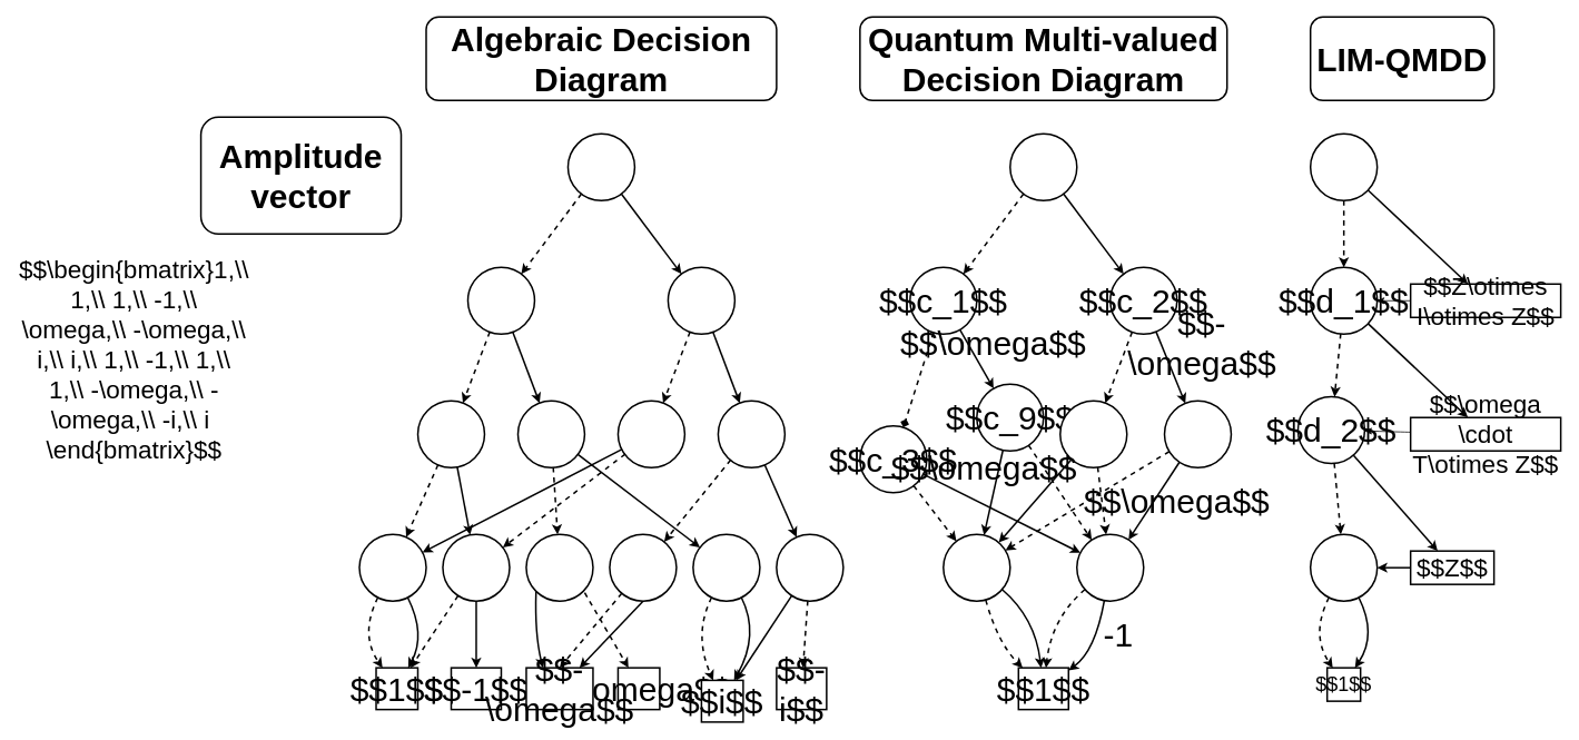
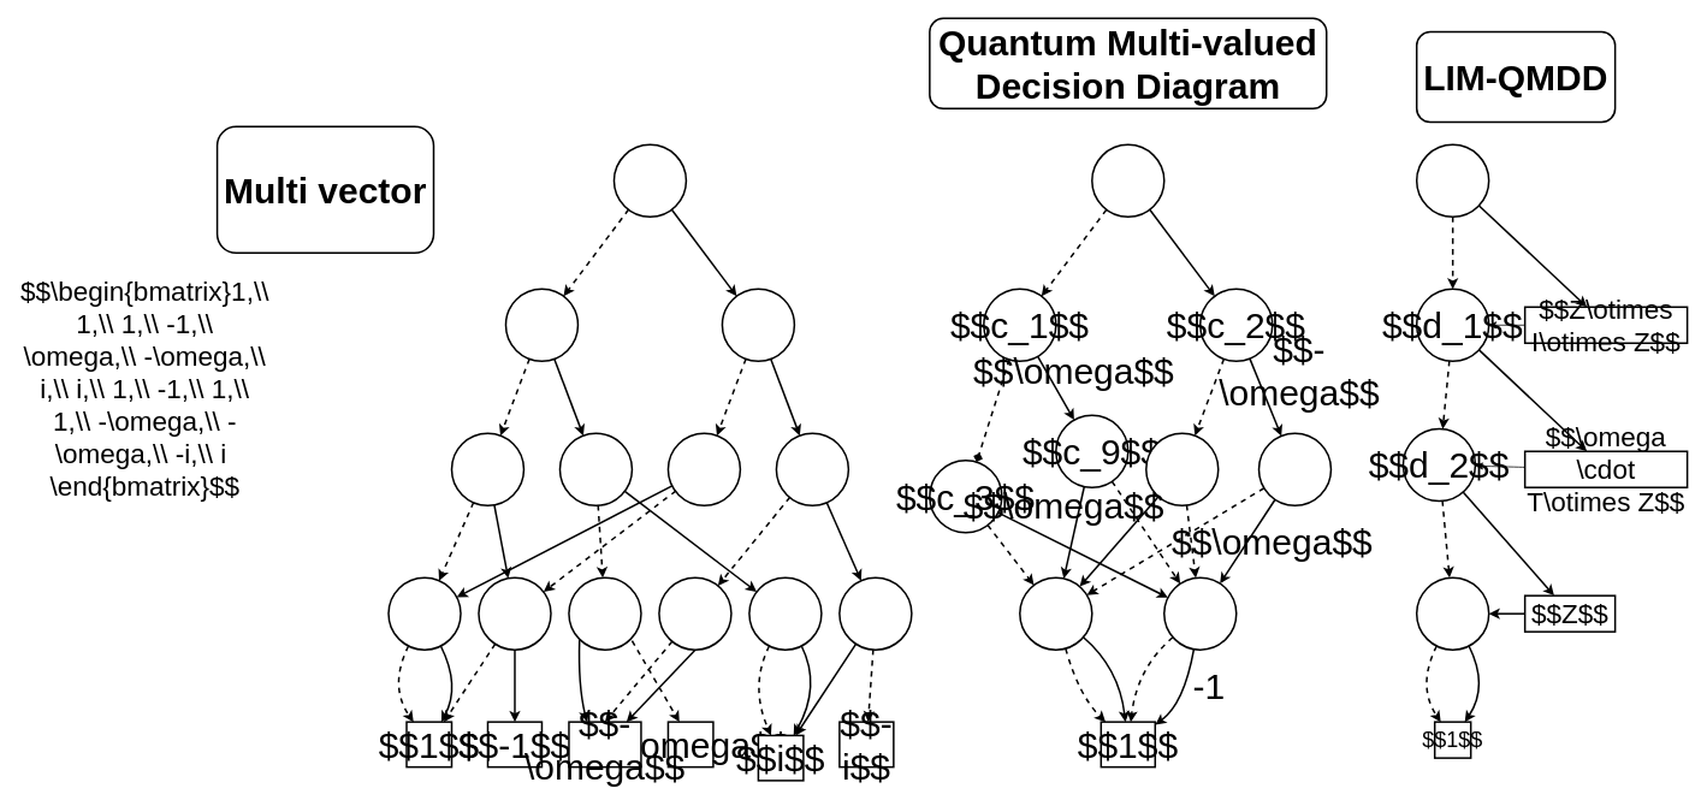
- <mxCell id="97" value="&lt;font style=&quot;font-size: 40px&quot;&gt;Algebraic Decision Diagram&lt;/font&gt;" style="rounded=1;whiteSpace=wrap;html=1;strokeWidth=2;fontSize=24;fontStyle=1" parent="1" vertex="1"><mxGeometry x="510" y="20" width="420" height="100" as="geometry" /></mxCell>
- <mxCell id="49" value="&lt;font style=&quot;font-size: 40px&quot;&gt;LIM-QMDD&lt;/font&gt;" style="rounded=1;whiteSpace=wrap;html=1;strokeWidth=2;fontSize=24;fontStyle=1" parent="1" vertex="1"><mxGeometry x="1570" y="20" width="220" height="100" as="geometry" /></mxCell>
+ <mxCell id="49" value="&lt;font style=&quot;font-size: 40px&quot;&gt;LIM-QMDD&lt;/font&gt;" style="rounded=1;whiteSpace=wrap;html=1;strokeWidth=2;fontSize=24;fontStyle=1" parent="1" vertex="1"><mxGeometry x="1570" y="35" width="220" height="100" as="geometry" /></mxCell>
- <mxCell id="52" value="&lt;font style=&quot;font-size: 40px&quot;&gt;Amplitude vector&lt;/font&gt;" style="rounded=1;whiteSpace=wrap;html=1;strokeWidth=2;fontSize=24;fontStyle=1" parent="1" vertex="1"><mxGeometry x="240" y="140" width="240" height="140" as="geometry" /></mxCell>
+ <mxCell id="52" value="&lt;font style=&quot;font-size: 40px&quot;&gt;Multi vector&lt;/font&gt;" style="rounded=1;whiteSpace=wrap;html=1;strokeWidth=2;fontSize=24;fontStyle=1" parent="1" vertex="1"><mxGeometry x="240" y="140" width="240" height="140" as="geometry" /></mxCell>
